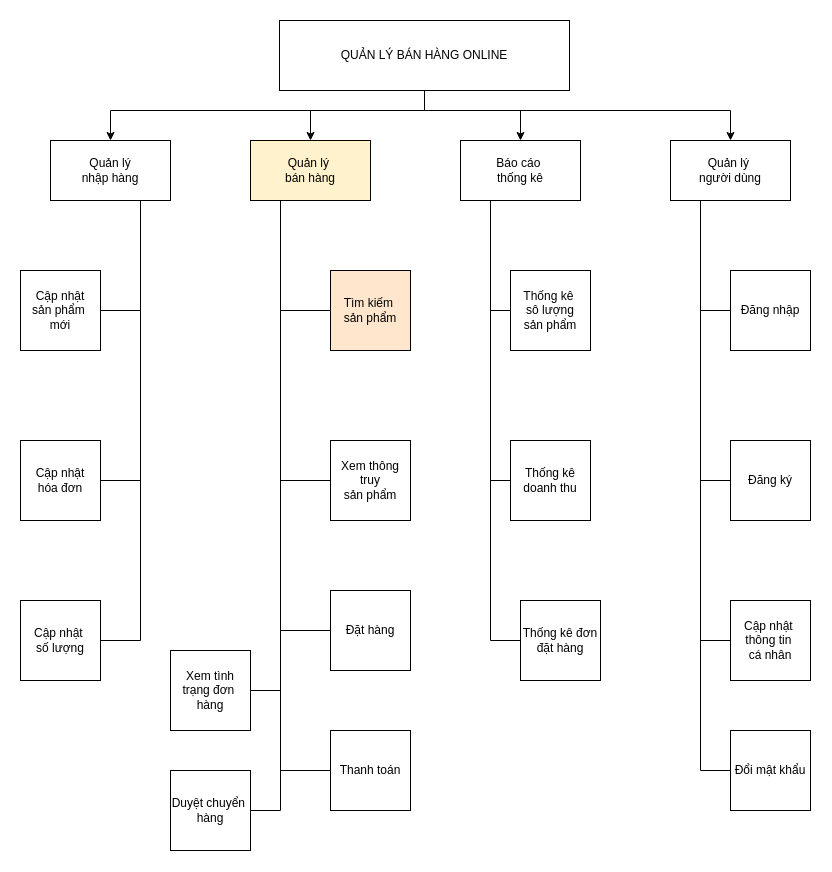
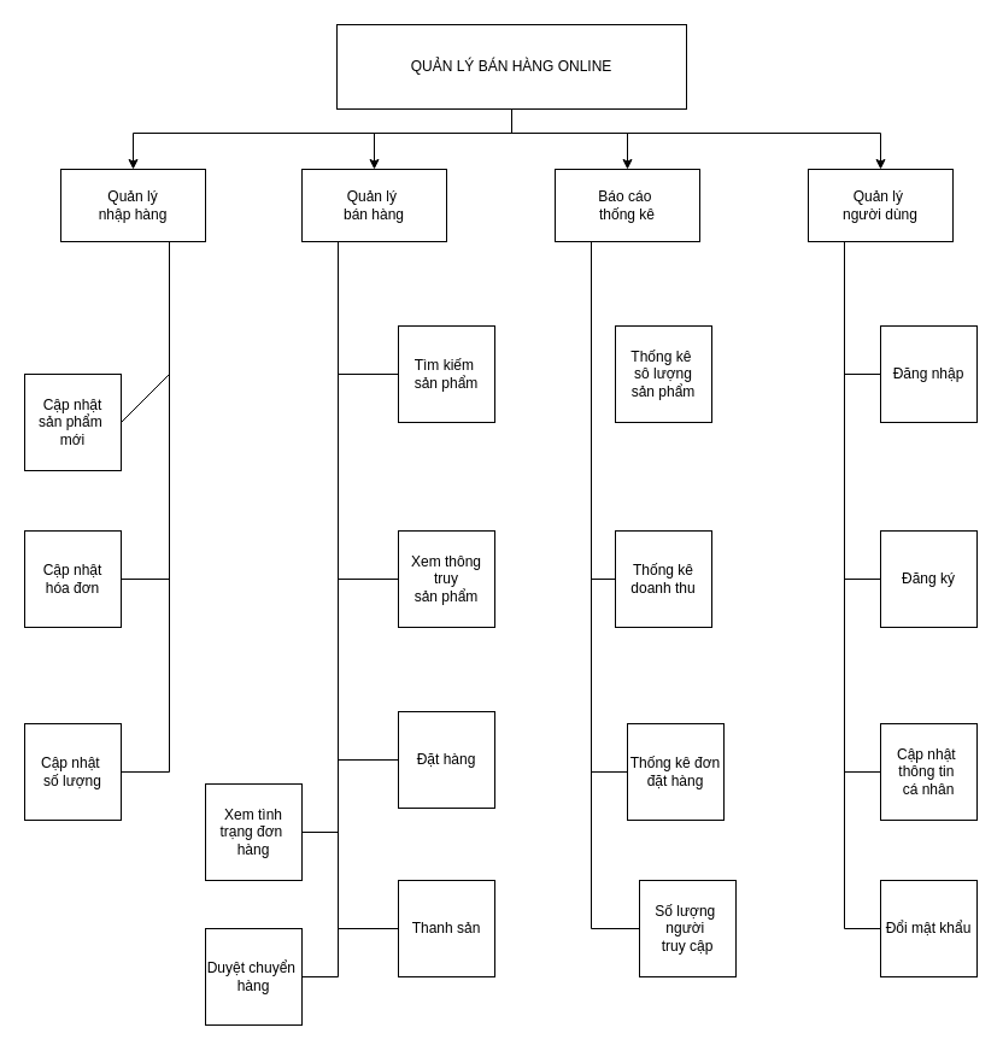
- <mxCell id="5" value="Quản lý&amp;nbsp;&lt;br&gt;bán hàng" style="rounded=0;whiteSpace=wrap;html=1;fillColor=#fff2cc;" vertex="1" parent="1"><mxGeometry x="250" y="140" width="120" height="60" as="geometry" /></mxCell>
+ <mxCell id="5" value="Quản lý&amp;nbsp;&lt;br&gt;bán hàng" style="rounded=0;whiteSpace=wrap;html=1;" vertex="1" parent="1"><mxGeometry x="250" y="140" width="120" height="60" as="geometry" /></mxCell>
- <mxCell id="7" value="Cập nhật&lt;br&gt;sản phẩm&amp;nbsp;&lt;br&gt;mới" style="whiteSpace=wrap;html=1;aspect=fixed;" vertex="1" parent="1"><mxGeometry x="20" y="270" width="80" height="80" as="geometry" /></mxCell>
+ <mxCell id="7" value="Cập nhật&lt;br&gt;sản phẩm&amp;nbsp;&lt;br&gt;mới" style="whiteSpace=wrap;html=1;aspect=fixed;" vertex="1" parent="1"><mxGeometry x="20" y="310" width="80" height="80" as="geometry" /></mxCell>
- <mxCell id="10" value="Tìm kiếm&amp;nbsp;&lt;br&gt;sản phẩm" style="whiteSpace=wrap;html=1;aspect=fixed;fillColor=#ffe6cc;" vertex="1" parent="1"><mxGeometry x="330" y="270" width="80" height="80" as="geometry" /></mxCell>
+ <mxCell id="10" value="Tìm kiếm&amp;nbsp;&lt;br&gt;sản phẩm" style="whiteSpace=wrap;html=1;aspect=fixed;" vertex="1" parent="1"><mxGeometry x="330" y="270" width="80" height="80" as="geometry" /></mxCell>
- <mxCell id="37" value="" style="endArrow=none;html=1;rounded=0;entryX=0.25;entryY=1;entryDx=0;entryDy=0;exitX=0;exitY=0.5;exitDx=0;exitDy=0;" edge="1" parent="1" source="14" target="4"><mxGeometry width="50" height="50" relative="1" as="geometry"><mxPoint x="440" y="430" as="sourcePoint" /><mxPoint x="490" y="380" as="targetPoint" /><Array as="points"><mxPoint x="490" y="310" /></Array></mxGeometry></mxCell>
+ <mxCell id="40" value="" style="endArrow=none;html=1;rounded=0;exitX=0.25;exitY=1;exitDx=0;exitDy=0;entryX=0;entryY=0.5;entryDx=0;entryDy=0;" edge="1" parent="1" source="4" target="17"><mxGeometry width="50" height="50" relative="1" as="geometry"><mxPoint x="640" y="420" as="sourcePoint" /><mxPoint x="690" y="370" as="targetPoint" /><Array as="points"><mxPoint x="490" y="770" /></Array></mxGeometry></mxCell>
- <mxCell id="23" value="Thanh toán" style="whiteSpace=wrap;html=1;aspect=fixed;" vertex="1" parent="1"><mxGeometry x="330" y="730" width="80" height="80" as="geometry" /></mxCell>
+ <mxCell id="23" value="Thanh sản" style="whiteSpace=wrap;html=1;aspect=fixed;" vertex="1" parent="1"><mxGeometry x="330" y="730" width="80" height="80" as="geometry" /></mxCell>
+ <mxCell id="17" value="Số lượng&amp;nbsp;&lt;br&gt;người&amp;nbsp;&lt;br&gt;truy cập" style="whiteSpace=wrap;html=1;aspect=fixed;" vertex="1" parent="1"><mxGeometry x="530" y="730" width="80" height="80" as="geometry" /></mxCell>
